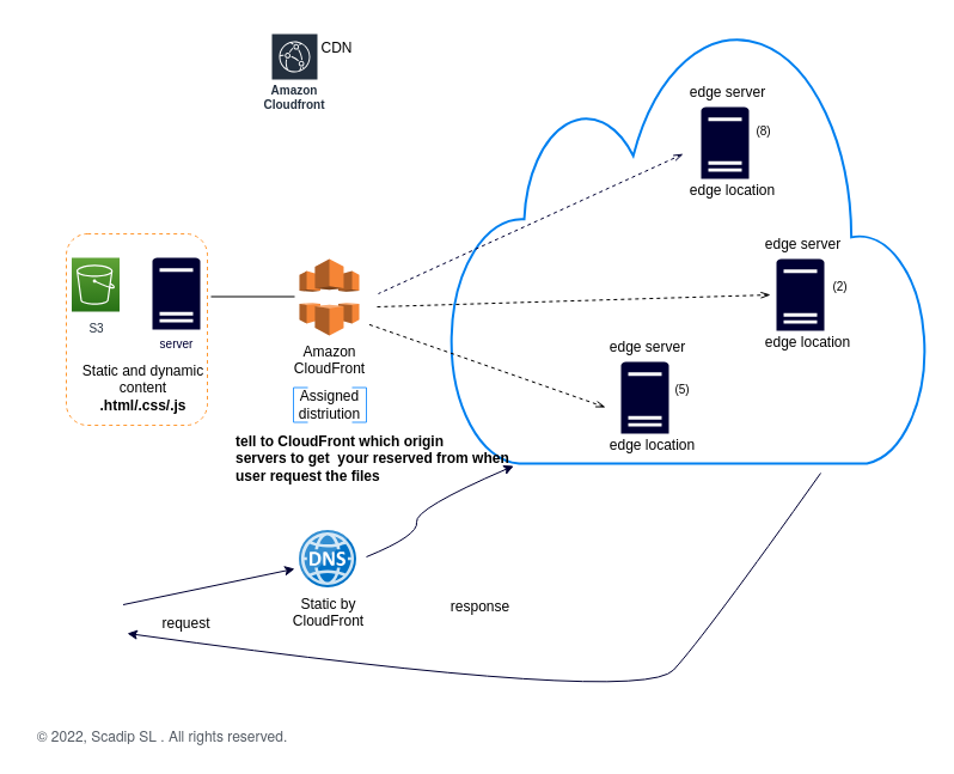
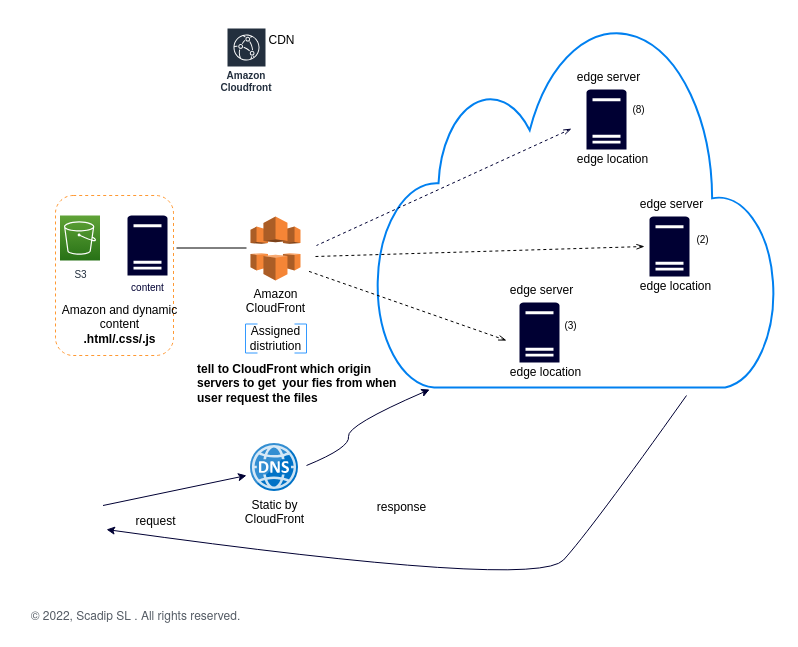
- <mxCell id="6" value="&lt;font style=&quot;font-size: 10px;&quot;&gt;server&lt;/font&gt;" style="sketch=0;pointerEvents=1;shadow=0;dashed=0;html=1;strokeColor=none;labelPosition=center;verticalLabelPosition=bottom;verticalAlign=top;align=center;fillColor=#000033;shape=mxgraph.mscae.enterprise.server_generic;fontSize=10;fontColor=#000033;" parent="1" vertex="1"><mxGeometry x="127" y="215" width="40" height="60" as="geometry" /></mxCell>
+ <mxCell id="6" value="&lt;font style=&quot;font-size: 10px;&quot;&gt;content&lt;/font&gt;" style="sketch=0;pointerEvents=1;shadow=0;dashed=0;html=1;strokeColor=none;labelPosition=center;verticalLabelPosition=bottom;verticalAlign=top;align=center;fillColor=#000033;shape=mxgraph.mscae.enterprise.server_generic;fontSize=10;fontColor=#000033;" parent="1" vertex="1"><mxGeometry x="127" y="215" width="40" height="60" as="geometry" /></mxCell>
- <mxCell id="8" value="Static and dynamic&lt;br&gt;content&lt;br&gt;&lt;b&gt;.html/.css/.js&lt;/b&gt;" style="text;html=1;align=center;verticalAlign=middle;resizable=0;points=[];autosize=1;strokeColor=none;fillColor=none;fontSize=12;" parent="1" vertex="1"><mxGeometry x="58.5" y="294" width="120" height="60" as="geometry" /></mxCell>
+ <mxCell id="8" value="Amazon and dynamic&lt;br&gt;content&lt;br&gt;&lt;b&gt;.html/.css/.js&lt;/b&gt;" style="text;html=1;align=center;verticalAlign=middle;resizable=0;points=[];autosize=1;strokeColor=none;fillColor=none;fontSize=12;" parent="1" vertex="1"><mxGeometry x="58.5" y="294" width="120" height="60" as="geometry" /></mxCell>
- <mxCell id="25" value="(5)" style="text;html=1;align=center;verticalAlign=middle;resizable=0;points=[];autosize=1;strokeColor=none;fillColor=none;fontSize=10;" parent="1" vertex="1"><mxGeometry x="550" y="310" width="40" height="30" as="geometry" /></mxCell>
+ <mxCell id="25" value="(3)" style="text;html=1;align=center;verticalAlign=middle;resizable=0;points=[];autosize=1;strokeColor=none;fillColor=none;fontSize=10;" parent="1" vertex="1"><mxGeometry x="550" y="310" width="40" height="30" as="geometry" /></mxCell>
- <mxCell id="35" value="&lt;b&gt;tell to CloudFront which origin &lt;br&gt;servers to get&amp;nbsp; your reserved from when &lt;br&gt;user request the files&lt;/b&gt;" style="text;html=1;align=left;verticalAlign=middle;resizable=0;points=[];autosize=1;strokeColor=none;fillColor=none;fontSize=12;" parent="1" vertex="1"><mxGeometry x="195" y="352.5" width="220" height="60" as="geometry" /></mxCell>
+ <mxCell id="35" value="&lt;b&gt;tell to CloudFront which origin &lt;br&gt;servers to get&amp;nbsp; your fies from when &lt;br&gt;user request the files&lt;/b&gt;" style="text;html=1;align=left;verticalAlign=middle;resizable=0;points=[];autosize=1;strokeColor=none;fillColor=none;fontSize=12;" parent="1" vertex="1"><mxGeometry x="195" y="352.5" width="220" height="60" as="geometry" /></mxCell>
